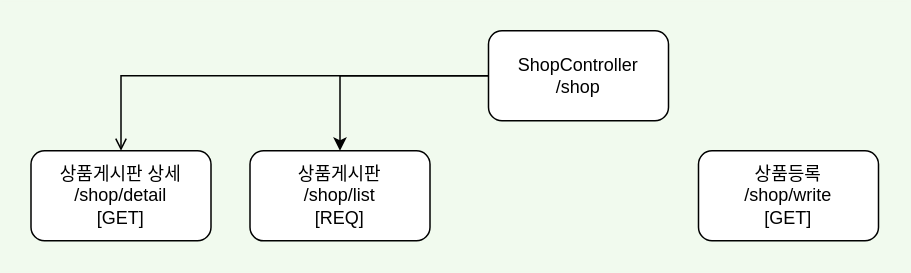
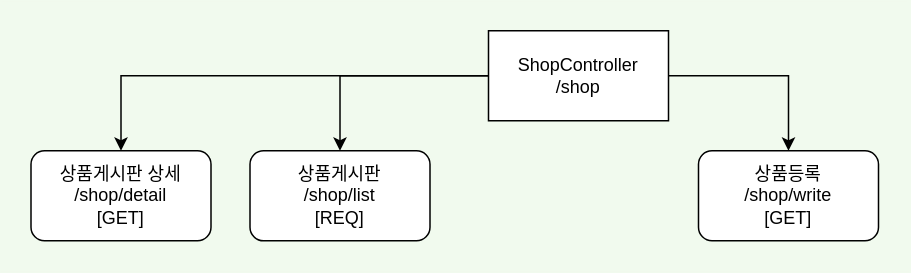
- <mxCell id="5" value="ShopController&lt;br&gt;/shop" style="rounded=1;whiteSpace=wrap;html=1;" parent="1" vertex="1"><mxGeometry x="325" y="20" width="120" height="60" as="geometry" /></mxCell>
+ <mxCell id="5" value="ShopController&lt;br&gt;/shop" style="whiteSpace=wrap;html=1;rounded=0;" parent="1" vertex="1"><mxGeometry x="325" y="20" width="120" height="60" as="geometry" /></mxCell>
+ <mxCell id="4" style="edgeStyle=orthogonalEdgeStyle;rounded=0;orthogonalLoop=1;jettySize=auto;html=1;entryX=0.5;entryY=0;entryDx=0;entryDy=0;" edge="1" parent="1" source="5" target="8"><mxGeometry relative="1" as="geometry" /></mxCell>
- <mxCell id="3" style="edgeStyle=orthogonalEdgeStyle;rounded=0;orthogonalLoop=1;jettySize=auto;html=1;entryX=0.5;entryY=0;entryDx=0;entryDy=0;endArrow=open;" edge="1" parent="1" source="5" target="7"><mxGeometry relative="1" as="geometry" /></mxCell>
+ <mxCell id="3" style="edgeStyle=orthogonalEdgeStyle;rounded=0;orthogonalLoop=1;jettySize=auto;html=1;entryX=0.5;entryY=0;entryDx=0;entryDy=0;" edge="1" parent="1" source="5" target="7"><mxGeometry relative="1" as="geometry" /></mxCell>
